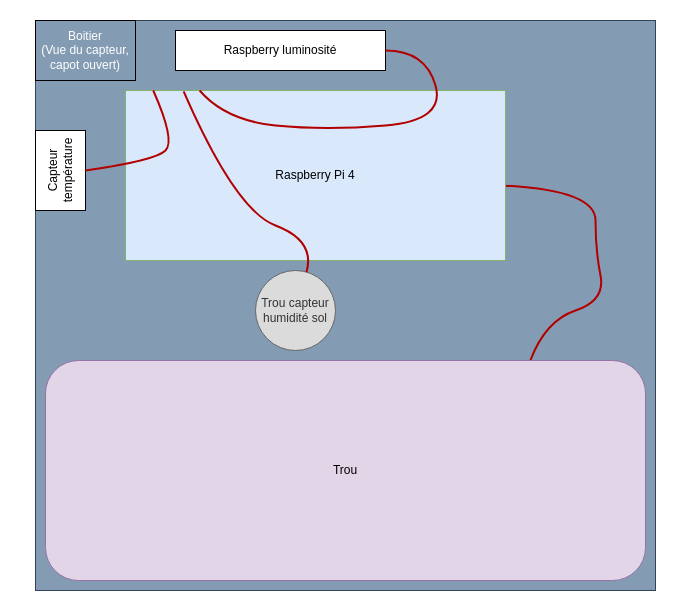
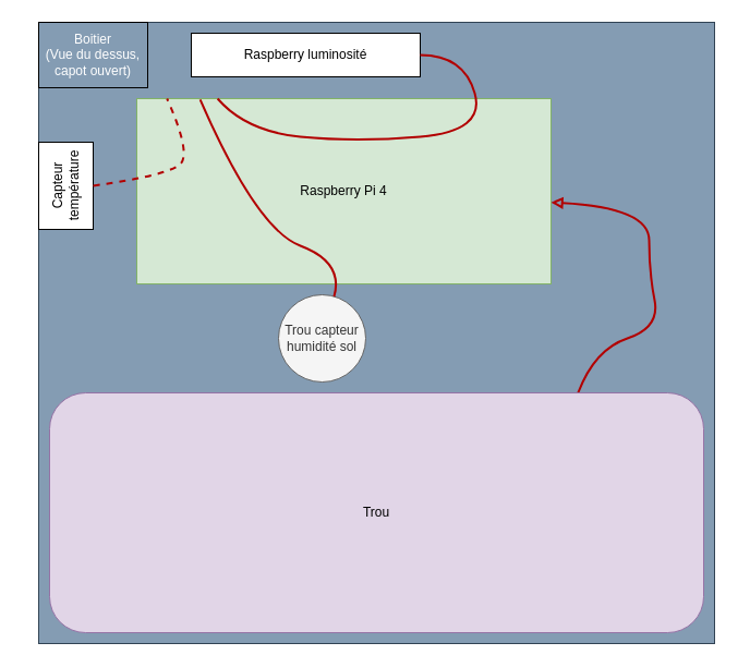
- <mxCell id="3" value="Boitier&lt;br&gt;(Vue du capteur,&lt;br&gt;capot ouvert)" style="text;html=1;strokeColor=default;fillColor=none;align=center;verticalAlign=middle;whiteSpace=wrap;rounded=0;fontColor=#FFFFFF;" vertex="1" parent="1"><mxGeometry x="35" y="20" width="100" height="60" as="geometry" /></mxCell>
+ <mxCell id="3" value="Boitier&lt;br&gt;(Vue du dessus,&lt;br&gt;capot ouvert)" style="text;html=1;strokeColor=default;fillColor=none;align=center;verticalAlign=middle;whiteSpace=wrap;rounded=0;fontColor=#FFFFFF;" vertex="1" parent="1"><mxGeometry x="35" y="20" width="100" height="60" as="geometry" /></mxCell>
- <mxCell id="11" value="" style="curved=1;endArrow=none;html=1;rounded=0;exitX=0.5;exitY=1;exitDx=0;exitDy=0;entryX=0.073;entryY=0;entryDx=0;entryDy=0;entryPerimeter=0;fillColor=#e51400;strokeColor=#B20000;strokeWidth=2;endFill=0;" edge="1" parent="1" source="10" target="7"><mxGeometry width="50" height="50" relative="1" as="geometry"><mxPoint x="315" y="270" as="sourcePoint" /><mxPoint x="165" y="90" as="targetPoint" /><Array as="points"><mxPoint x="155" y="160" /><mxPoint x="175" y="140" /></Array></mxGeometry></mxCell>
+ <mxCell id="11" value="" style="curved=1;endArrow=none;html=1;rounded=0;exitX=0.5;exitY=1;exitDx=0;exitDy=0;entryX=0.073;entryY=0;entryDx=0;entryDy=0;entryPerimeter=0;fillColor=#e51400;strokeColor=#B20000;strokeWidth=2;endFill=0;dashed=1;" edge="1" parent="1" source="10" target="7"><mxGeometry width="50" height="50" relative="1" as="geometry"><mxPoint x="315" y="270" as="sourcePoint" /><mxPoint x="165" y="90" as="targetPoint" /><Array as="points"><mxPoint x="155" y="160" /><mxPoint x="175" y="140" /></Array></mxGeometry></mxCell>
- <mxCell id="7" value="Raspberry Pi 4" style="rounded=0;whiteSpace=wrap;html=1;fillColor=#dae8fc;strokeColor=#82b366;" vertex="1" parent="1"><mxGeometry x="125" y="90" width="380" height="170" as="geometry" /></mxCell>
+ <mxCell id="7" value="Raspberry Pi 4" style="rounded=0;whiteSpace=wrap;html=1;fillColor=#d5e8d4;strokeColor=#82b366;" vertex="1" parent="1"><mxGeometry x="125" y="90" width="380" height="170" as="geometry" /></mxCell>
- <mxCell id="4" value="" style="curved=1;endArrow=none;html=1;rounded=0;endFill=0;exitX=0.808;exitY=0;exitDx=0;exitDy=0;strokeColor=#B20000;fillColor=#e51400;strokeWidth=2;exitPerimeter=0;" edge="1" parent="1" source="8" target="7"><mxGeometry width="50" height="50" relative="1" as="geometry"><mxPoint x="405" y="270" as="sourcePoint" /><mxPoint x="455" y="220" as="targetPoint" /><Array as="points"><mxPoint x="545" y="320" /><mxPoint x="605" y="300" /><mxPoint x="595" y="250" /><mxPoint x="595" y="190" /></Array></mxGeometry></mxCell>
+ <mxCell id="4" value="" style="curved=1;endArrow=block;html=1;rounded=0;endFill=0;exitX=0.808;exitY=0;exitDx=0;exitDy=0;strokeColor=#B20000;fillColor=#e51400;strokeWidth=2;exitPerimeter=0;" edge="1" parent="1" source="8" target="7"><mxGeometry width="50" height="50" relative="1" as="geometry"><mxPoint x="405" y="270" as="sourcePoint" /><mxPoint x="455" y="220" as="targetPoint" /><Array as="points"><mxPoint x="545" y="320" /><mxPoint x="605" y="300" /><mxPoint x="595" y="250" /><mxPoint x="595" y="190" /></Array></mxGeometry></mxCell>
- <mxCell id="6" value="Trou capteur&lt;br&gt;humidité sol" style="ellipse;whiteSpace=wrap;html=1;aspect=fixed;fillColor=#DBDBDB;fontColor=#333333;strokeColor=#666666;" vertex="1" parent="1"><mxGeometry x="255" y="270" width="80" height="80" as="geometry" /></mxCell>
+ <mxCell id="6" value="Trou capteur&lt;br&gt;humidité sol" style="ellipse;whiteSpace=wrap;html=1;aspect=fixed;fillColor=#f5f5f5;fontColor=#333333;strokeColor=#666666;" vertex="1" parent="1"><mxGeometry x="255" y="270" width="80" height="80" as="geometry" /></mxCell>
